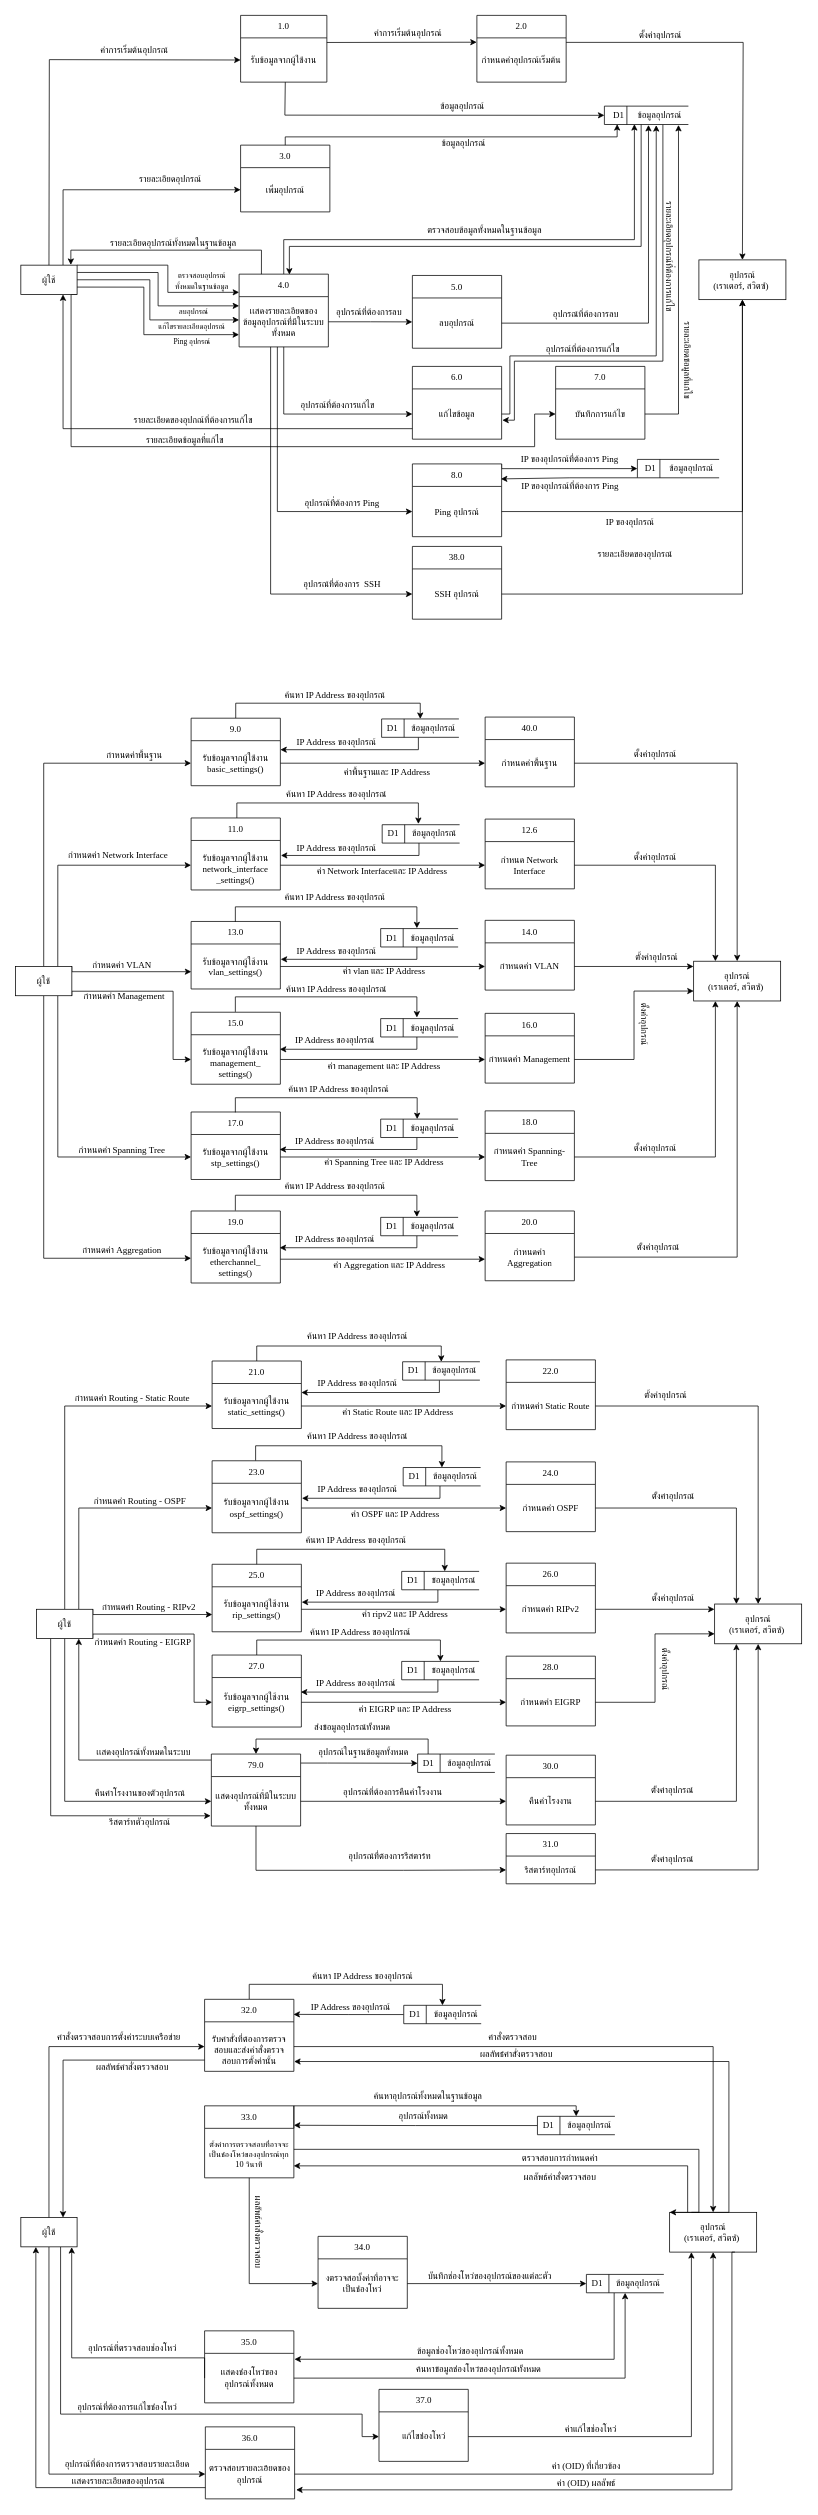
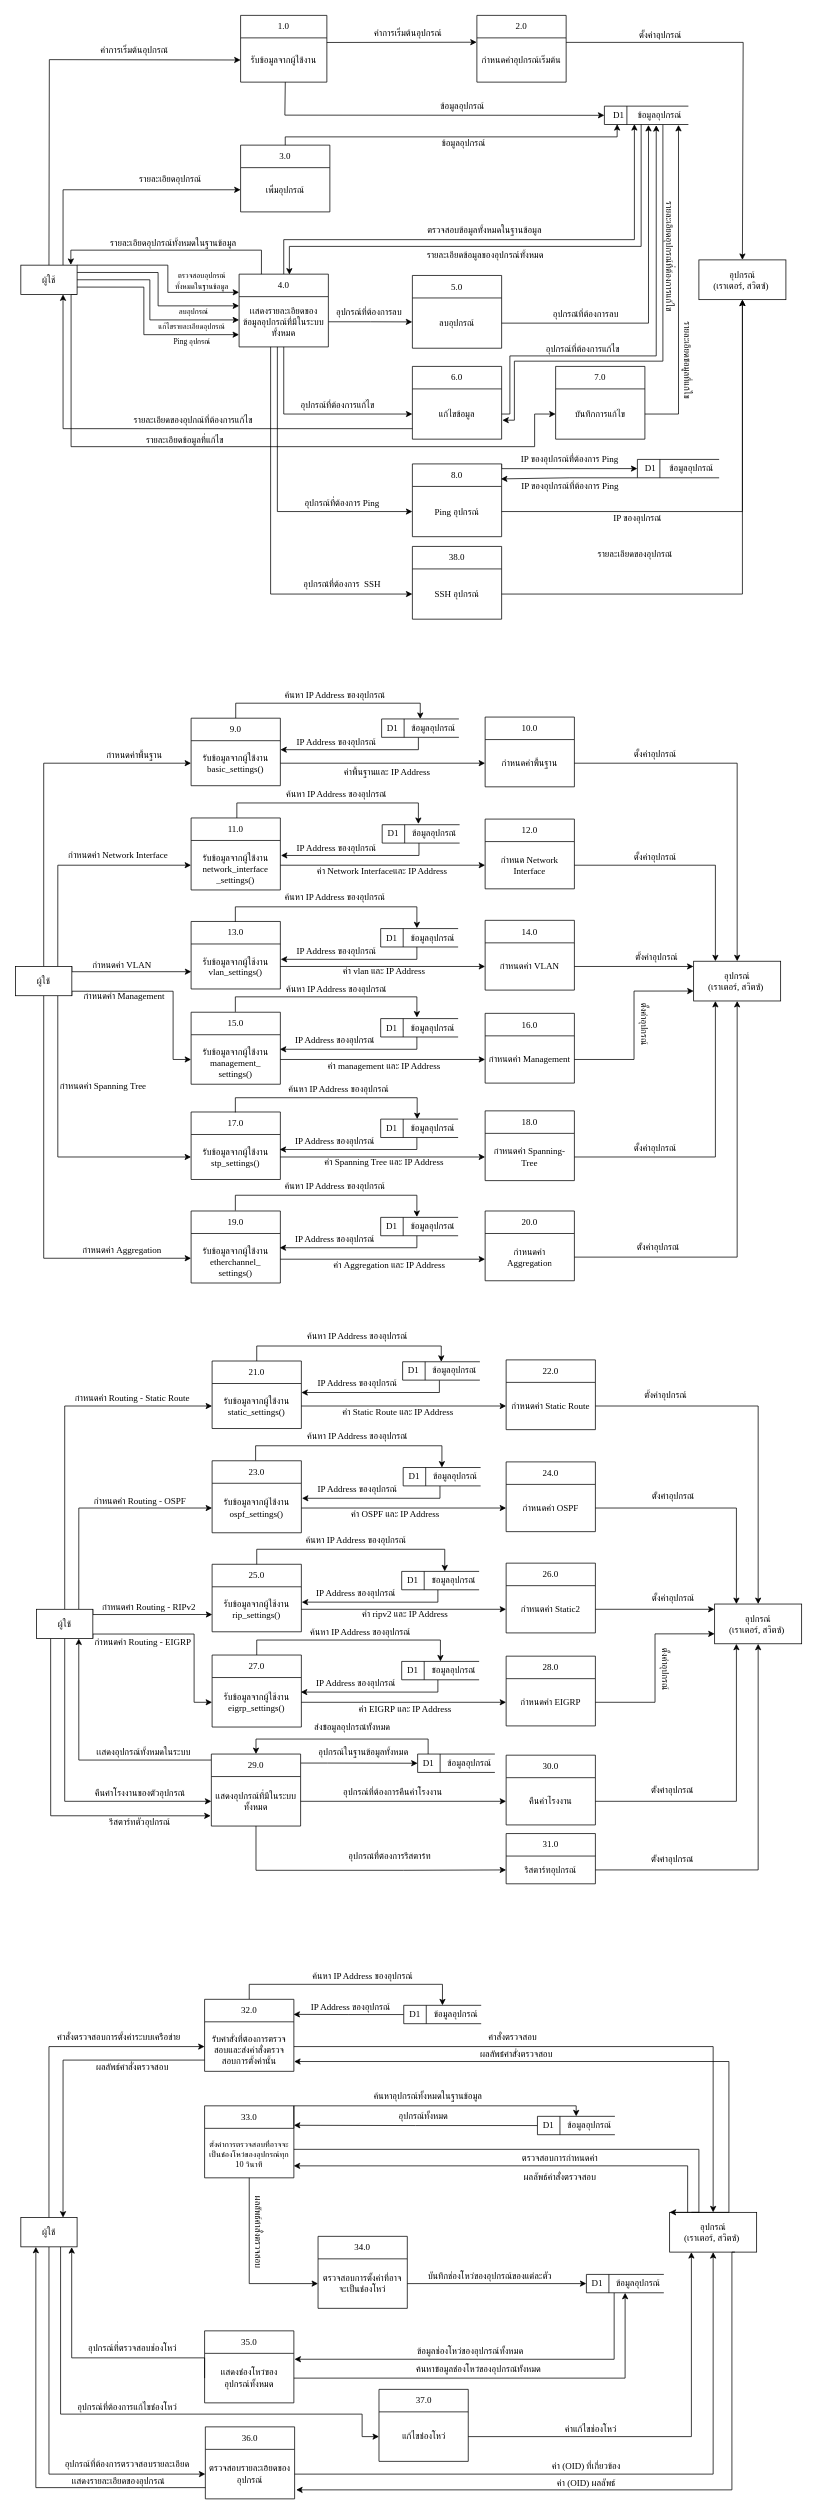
+ <mxCell id="36" value="&lt;p style=&quot;language:en-US;margin-top:0pt;margin-bottom:0pt;margin-left:0in;&lt;br/&gt;text-align:center;direction:ltr;unicode-bidi:embed;mso-line-break-override:&lt;br/&gt;none;word-break:normal;punctuation-wrap:hanging&quot;&gt;&lt;font&gt;รายละเอียดข้อมูลของอุปกรณ์ทั้งหมด&lt;/font&gt;&lt;/p&gt;" style="text;whiteSpace=wrap;html=1;fontSize=12;align=center;fontFamily=Sarabun;fontSource=https%3A%2F%2Ffonts.googleapis.com%2Fcss%3Ffamily%3DSarabun;" vertex="1" parent="1"><mxGeometry x="554" y="325.5" width="185" height="32.5" as="geometry" /></mxCell>
- <mxCell id="72" value="&lt;p style=&quot;language:en-US;margin-top:0pt;margin-bottom:0pt;margin-left:0in;&lt;br/&gt;text-align:center;direction:ltr;unicode-bidi:embed;mso-line-break-override:&lt;br/&gt;none;word-break:normal;punctuation-wrap:hanging&quot;&gt;&lt;font&gt;IP ของอุปกรณ์&lt;/font&gt;&lt;/p&gt;" style="text;whiteSpace=wrap;html=1;fontSize=12;align=center;fontFamily=Sarabun;fontSource=https%3A%2F%2Ffonts.googleapis.com%2Fcss%3Ffamily%3DSarabun;" vertex="1" parent="1"><mxGeometry x="758" y="682" width="163" height="29" as="geometry" /></mxCell>
+ <mxCell id="72" value="&lt;p style=&quot;language:en-US;margin-top:0pt;margin-bottom:0pt;margin-left:0in;&lt;br/&gt;text-align:center;direction:ltr;unicode-bidi:embed;mso-line-break-override:&lt;br/&gt;none;word-break:normal;punctuation-wrap:hanging&quot;&gt;&lt;font&gt;IP ของอุปกรณ์&lt;/font&gt;&lt;/p&gt;" style="text;whiteSpace=wrap;html=1;fontSize=12;align=center;fontFamily=Sarabun;fontSource=https%3A%2F%2Ffonts.googleapis.com%2Fcss%3Ffamily%3DSarabun;" vertex="1" parent="1"><mxGeometry x="768" y="677" width="163" height="29" as="geometry" /></mxCell>
- <mxCell id="85" value="40.0" style="swimlane;fontStyle=0;childLayout=stackLayout;horizontal=1;startSize=30;horizontalStack=0;resizeParent=1;resizeParentMax=0;resizeLast=0;collapsible=1;marginBottom=0;whiteSpace=wrap;html=1;fontFamily=Sarabun;fontSource=https%3A%2F%2Ffonts.googleapis.com%2Fcss%3Ffamily%3DSarabun;fontSize=12;" vertex="1" parent="1"><mxGeometry x="646" y="955.5" width="119" height="93" as="geometry" /></mxCell>
+ <mxCell id="85" value="10.0" style="swimlane;fontStyle=0;childLayout=stackLayout;horizontal=1;startSize=30;horizontalStack=0;resizeParent=1;resizeParentMax=0;resizeLast=0;collapsible=1;marginBottom=0;whiteSpace=wrap;html=1;fontFamily=Sarabun;fontSource=https%3A%2F%2Ffonts.googleapis.com%2Fcss%3Ffamily%3DSarabun;fontSize=12;" vertex="1" parent="1"><mxGeometry x="646" y="955.5" width="119" height="93" as="geometry" /></mxCell>
- <mxCell id="94" value="12.6" style="swimlane;fontStyle=0;childLayout=stackLayout;horizontal=1;startSize=30;horizontalStack=0;resizeParent=1;resizeParentMax=0;resizeLast=0;collapsible=1;marginBottom=0;whiteSpace=wrap;html=1;fontFamily=Sarabun;fontSource=https%3A%2F%2Ffonts.googleapis.com%2Fcss%3Ffamily%3DSarabun;fontSize=12;" vertex="1" parent="1"><mxGeometry x="646" y="1091.5" width="119" height="93" as="geometry" /></mxCell>
+ <mxCell id="94" value="12.0" style="swimlane;fontStyle=0;childLayout=stackLayout;horizontal=1;startSize=30;horizontalStack=0;resizeParent=1;resizeParentMax=0;resizeLast=0;collapsible=1;marginBottom=0;whiteSpace=wrap;html=1;fontFamily=Sarabun;fontSource=https%3A%2F%2Ffonts.googleapis.com%2Fcss%3Ffamily%3DSarabun;fontSize=12;" vertex="1" parent="1"><mxGeometry x="646" y="1091.5" width="119" height="93" as="geometry" /></mxCell>
- <mxCell id="141" value="&lt;p style=&quot;language:en-US;margin-top:0pt;margin-bottom:0pt;margin-left:0in;&lt;br/&gt;text-align:center;direction:ltr;unicode-bidi:embed;mso-line-break-override:&lt;br/&gt;none;word-break:normal;punctuation-wrap:hanging&quot;&gt;&lt;font&gt;กำหนดค่า Spanning Tree&lt;/font&gt;&lt;/p&gt;" style="text;whiteSpace=wrap;html=1;fontSize=12;align=center;fontFamily=Sarabun;fontSource=https%3A%2F%2Ffonts.googleapis.com%2Fcss%3Ffamily%3DSarabun;" vertex="1" parent="1"><mxGeometry x="87" y="1519" width="150" height="32.5" as="geometry" /></mxCell>
+ <mxCell id="141" value="&lt;p style=&quot;language:en-US;margin-top:0pt;margin-bottom:0pt;margin-left:0in;&lt;br/&gt;text-align:center;direction:ltr;unicode-bidi:embed;mso-line-break-override:&lt;br/&gt;none;word-break:normal;punctuation-wrap:hanging&quot;&gt;&lt;font&gt;กำหนดค่า Spanning Tree&lt;/font&gt;&lt;/p&gt;" style="text;whiteSpace=wrap;html=1;fontSize=12;align=center;fontFamily=Sarabun;fontSource=https%3A%2F%2Ffonts.googleapis.com%2Fcss%3Ffamily%3DSarabun;" vertex="1" parent="1"><mxGeometry x="62" y="1434" width="150" height="32.5" as="geometry" /></mxCell>
- <mxCell id="211" value="&lt;font&gt;กำหนดค่า RIPv2&lt;/font&gt;" style="text;strokeColor=none;fillColor=none;align=center;verticalAlign=middle;spacingLeft=4;spacingRight=4;overflow=hidden;points=[[0,0.5],[1,0.5]];portConstraint=eastwest;rotatable=0;whiteSpace=wrap;html=1;fontSize=12;fontFamily=Sarabun;fontSource=https%3A%2F%2Ffonts.googleapis.com%2Fcss%3Ffamily%3DSarabun;" vertex="1" parent="210"><mxGeometry y="30" width="119" height="63" as="geometry" /></mxCell>
+ <mxCell id="211" value="&lt;font&gt;กำหนดค่า Static2&lt;/font&gt;" style="text;strokeColor=none;fillColor=none;align=center;verticalAlign=middle;spacingLeft=4;spacingRight=4;overflow=hidden;points=[[0,0.5],[1,0.5]];portConstraint=eastwest;rotatable=0;whiteSpace=wrap;html=1;fontSize=12;fontFamily=Sarabun;fontSource=https%3A%2F%2Ffonts.googleapis.com%2Fcss%3Ffamily%3DSarabun;" vertex="1" parent="210"><mxGeometry y="30" width="119" height="63" as="geometry" /></mxCell>
- <mxCell id="230" value="79.0" style="swimlane;fontStyle=0;childLayout=stackLayout;horizontal=1;startSize=30;horizontalStack=0;resizeParent=1;resizeParentMax=0;resizeLast=0;collapsible=1;marginBottom=0;whiteSpace=wrap;html=1;align=center;fontFamily=Sarabun;fontSource=https%3A%2F%2Ffonts.googleapis.com%2Fcss%3Ffamily%3DSarabun;fontSize=12;" vertex="1" parent="1"><mxGeometry x="281" y="2338" width="119" height="96" as="geometry" /></mxCell>
+ <mxCell id="230" value="29.0" style="swimlane;fontStyle=0;childLayout=stackLayout;horizontal=1;startSize=30;horizontalStack=0;resizeParent=1;resizeParentMax=0;resizeLast=0;collapsible=1;marginBottom=0;whiteSpace=wrap;html=1;align=center;fontFamily=Sarabun;fontSource=https%3A%2F%2Ffonts.googleapis.com%2Fcss%3Ffamily%3DSarabun;fontSize=12;" vertex="1" parent="1"><mxGeometry x="281" y="2338" width="119" height="96" as="geometry" /></mxCell>
- <mxCell id="287" value="&lt;div&gt;&lt;span style=&quot;background-color: initial;&quot;&gt;&lt;br&gt;&lt;/span&gt;&lt;/div&gt;&lt;div&gt;&lt;span style=&quot;background-color: initial;&quot;&gt;งตรวจสอบั้งค่าที่อาจจะเป็นช่องโหว่&lt;/span&gt;&lt;/div&gt;&lt;div&gt;&lt;span style=&quot;background-color: initial;&quot;&gt;&lt;br&gt;&lt;/span&gt;&lt;/div&gt;" style="text;strokeColor=none;fillColor=none;align=center;verticalAlign=middle;spacingLeft=4;spacingRight=4;overflow=hidden;points=[[0,0.5],[1,0.5]];portConstraint=eastwest;rotatable=0;whiteSpace=wrap;html=1;fontSize=12;fontFamily=Sarabun;fontSource=https%3A%2F%2Ffonts.googleapis.com%2Fcss%3Ffamily%3DSarabun;" vertex="1" parent="286"><mxGeometry y="30" width="119" height="66" as="geometry" /></mxCell>
+ <mxCell id="287" value="&lt;div&gt;&lt;span style=&quot;background-color: initial;&quot;&gt;&lt;br&gt;&lt;/span&gt;&lt;/div&gt;&lt;div&gt;&lt;span style=&quot;background-color: initial;&quot;&gt;ตรวจสอบการตั้งค่าที่อาจจะเป็นช่องโหว่&lt;/span&gt;&lt;/div&gt;&lt;div&gt;&lt;span style=&quot;background-color: initial;&quot;&gt;&lt;br&gt;&lt;/span&gt;&lt;/div&gt;" style="text;strokeColor=none;fillColor=none;align=center;verticalAlign=middle;spacingLeft=4;spacingRight=4;overflow=hidden;points=[[0,0.5],[1,0.5]];portConstraint=eastwest;rotatable=0;whiteSpace=wrap;html=1;fontSize=12;fontFamily=Sarabun;fontSource=https%3A%2F%2Ffonts.googleapis.com%2Fcss%3Ffamily%3DSarabun;" vertex="1" parent="286"><mxGeometry y="30" width="119" height="66" as="geometry" /></mxCell>
